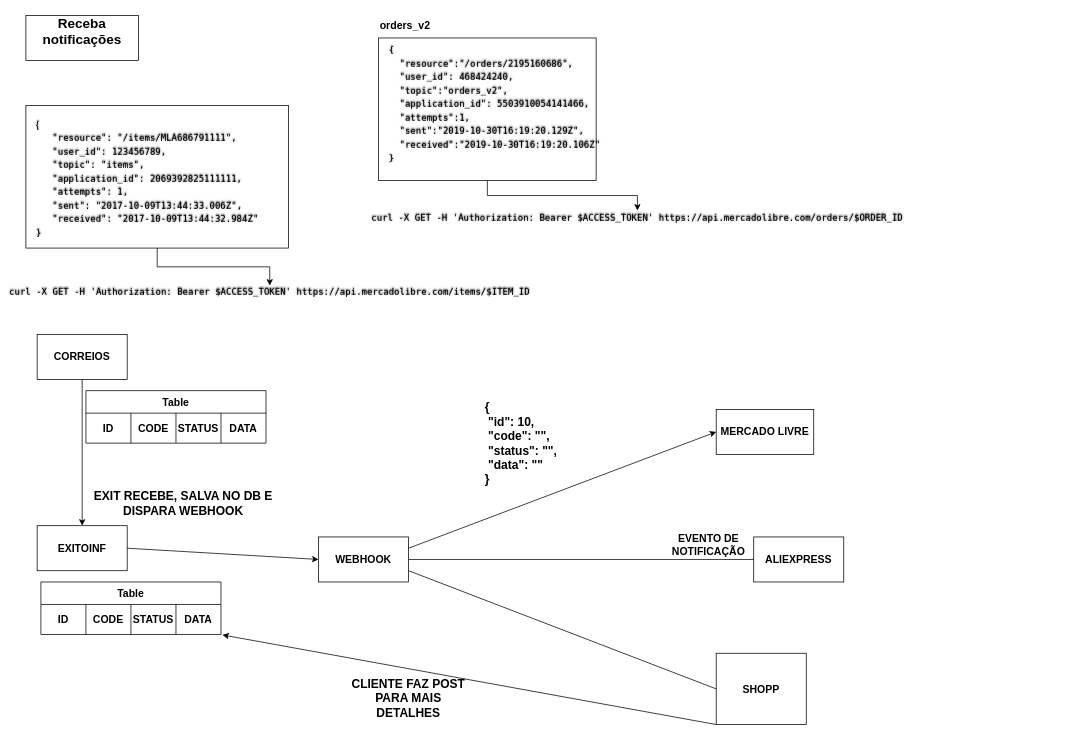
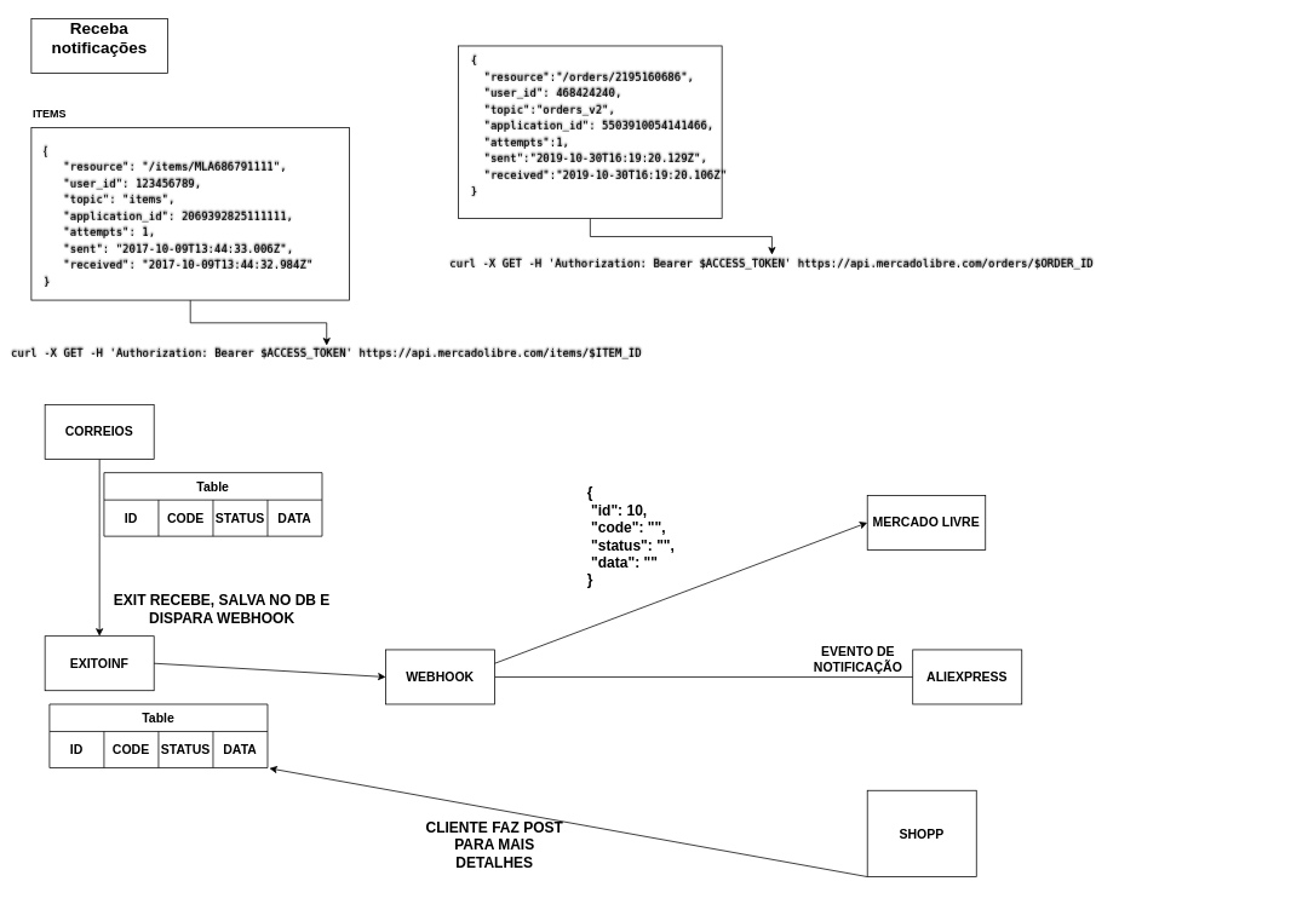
- <mxCell id="8" value="&lt;h3 id=&quot;orders_v2&quot; style=&quot;box-sizing: border-box ; margin-top: -65px ; padding-top: 65px&quot;&gt;orders_v2&lt;/h3&gt;" style="text;html=1;strokeColor=none;fillColor=none;align=left;verticalAlign=middle;whiteSpace=wrap;rounded=0;" parent="1" vertex="1"><mxGeometry x="490" y="30" width="80" height="20" as="geometry" /></mxCell>
+ <mxCell id="9" value="&lt;span&gt;&lt;b&gt;ITEMS&lt;/b&gt;&lt;/span&gt;" style="text;html=1;strokeColor=none;fillColor=none;align=left;verticalAlign=middle;whiteSpace=wrap;rounded=0;" parent="1" vertex="1"><mxGeometry x="20" y="110" width="60" height="30" as="geometry" /></mxCell>
- <mxCell id="19" value="" style="endArrow=none;html=1;rounded=0;fontSize=14;exitX=1;exitY=0.75;exitDx=0;exitDy=0;entryX=0;entryY=0.5;entryDx=0;entryDy=0;" parent="1" source="20" target="14" edge="1"><mxGeometry width="50" height="50" relative="1" as="geometry"><mxPoint x="430" y="780" as="sourcePoint" /><mxPoint x="480" y="730" as="targetPoint" /></mxGeometry></mxCell>
